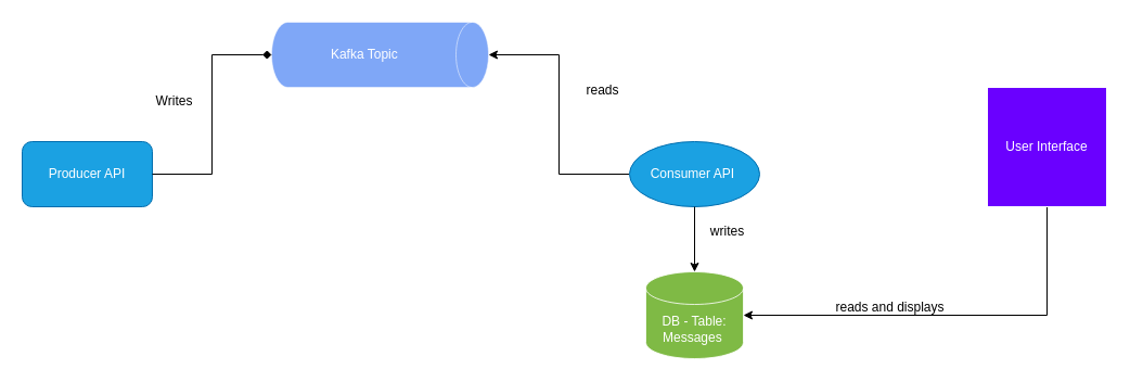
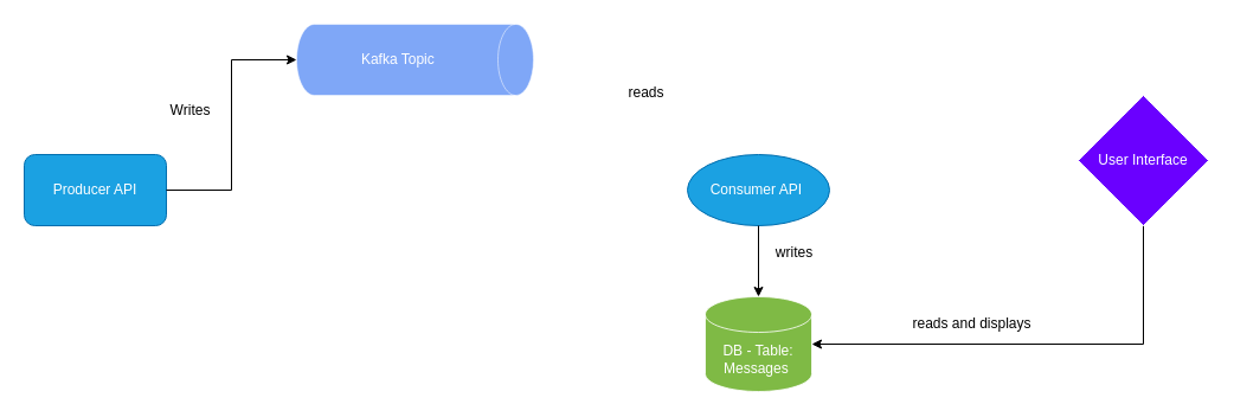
- <mxCell id="9" style="edgeStyle=orthogonalEdgeStyle;rounded=0;orthogonalLoop=1;jettySize=auto;html=1;exitX=1;exitY=0.5;exitDx=0;exitDy=0;entryX=0.5;entryY=1;entryDx=0;entryDy=0;entryPerimeter=0;endArrow=diamond;" edge="1" parent="1" source="2" target="4"><mxGeometry relative="1" as="geometry" /></mxCell>
+ <mxCell id="9" style="edgeStyle=orthogonalEdgeStyle;rounded=0;orthogonalLoop=1;jettySize=auto;html=1;exitX=1;exitY=0.5;exitDx=0;exitDy=0;entryX=0.5;entryY=1;entryDx=0;entryDy=0;entryPerimeter=0;" edge="1" parent="1" source="2" target="4"><mxGeometry relative="1" as="geometry" /></mxCell>
- <mxCell id="12" value="reads" style="text;html=1;align=center;verticalAlign=middle;resizable=0;points=[];autosize=1;strokeColor=none;fillColor=none;" vertex="1" parent="1"><mxGeometry x="530" y="68" width="50" height="30" as="geometry" /></mxCell>
+ <mxCell id="12" value="reads" style="text;html=1;align=center;verticalAlign=middle;resizable=0;points=[];autosize=1;strokeColor=none;fillColor=none;" vertex="1" parent="1"><mxGeometry x="520" y="63" width="50" height="30" as="geometry" /></mxCell>
- <mxCell id="3" style="edgeStyle=orthogonalEdgeStyle;rounded=0;orthogonalLoop=1;jettySize=auto;html=1;exitX=0.5;exitY=0;exitDx=0;exitDy=0;exitPerimeter=0;entryX=0;entryY=0.5;entryDx=0;entryDy=0;startArrow=classic;startFill=1;endArrow=none;endFill=0;" edge="1" parent="1" source="4" target="5"><mxGeometry relative="1" as="geometry" /></mxCell>
- <mxCell id="8" value="User Interface" style="whiteSpace=wrap;html=1;aspect=fixed;fillColor=#6a00ff;fontColor=#ffffff;strokeColor=#FFFFFF;" vertex="1" parent="1"><mxGeometry x="910" y="80" width="110" height="110" as="geometry" /></mxCell>
+ <mxCell id="8" value="User Interface" style="rhombus;whiteSpace=wrap;html=1;aspect=fixed;fillColor=#6a00ff;fontColor=#ffffff;strokeColor=#FFFFFF;" vertex="1" parent="1"><mxGeometry x="910" y="80" width="110" height="110" as="geometry" /></mxCell>
- <mxCell id="14" value="reads and displays" style="text;html=1;align=center;verticalAlign=middle;resizable=0;points=[];autosize=1;strokeColor=none;fillColor=none;" vertex="1" parent="1"><mxGeometry x="760" y="268" width="120" height="30" as="geometry" /></mxCell>
+ <mxCell id="14" value="reads and displays" style="text;html=1;align=center;verticalAlign=middle;resizable=0;points=[];autosize=1;strokeColor=none;fillColor=none;" vertex="1" parent="1"><mxGeometry x="760" y="258" width="120" height="30" as="geometry" /></mxCell>
